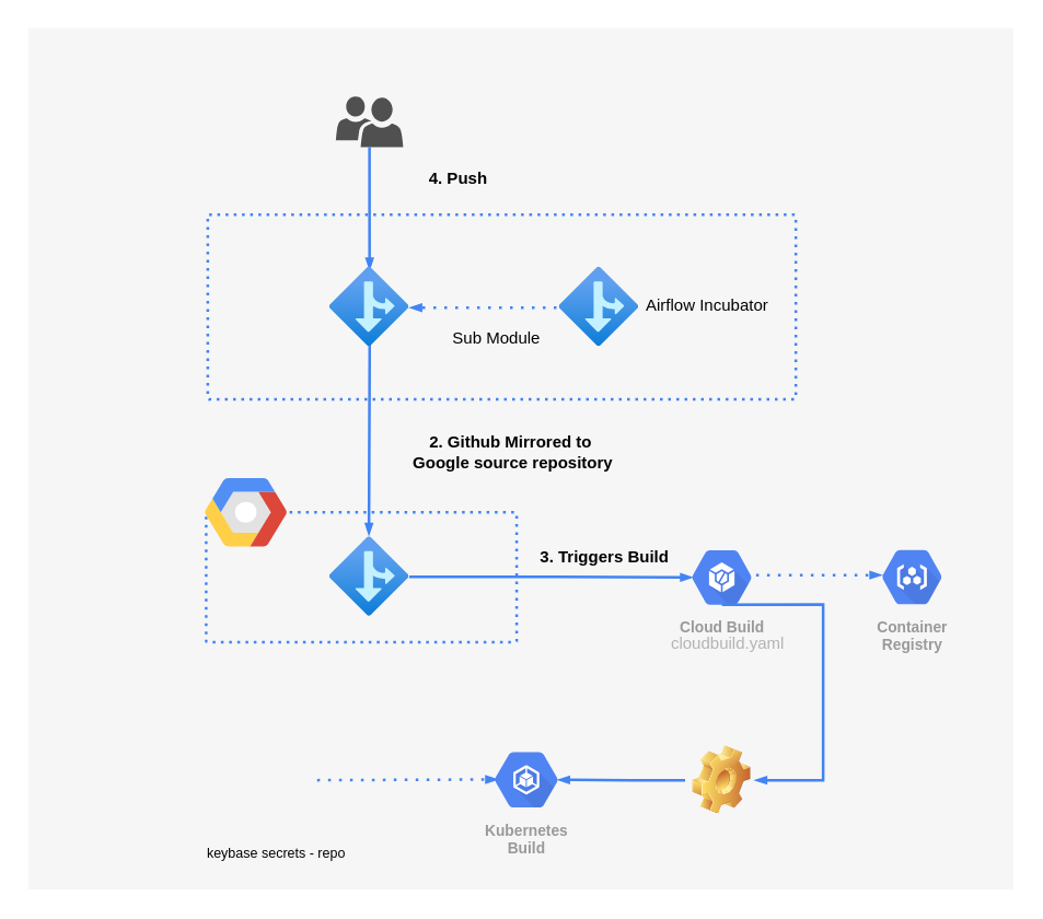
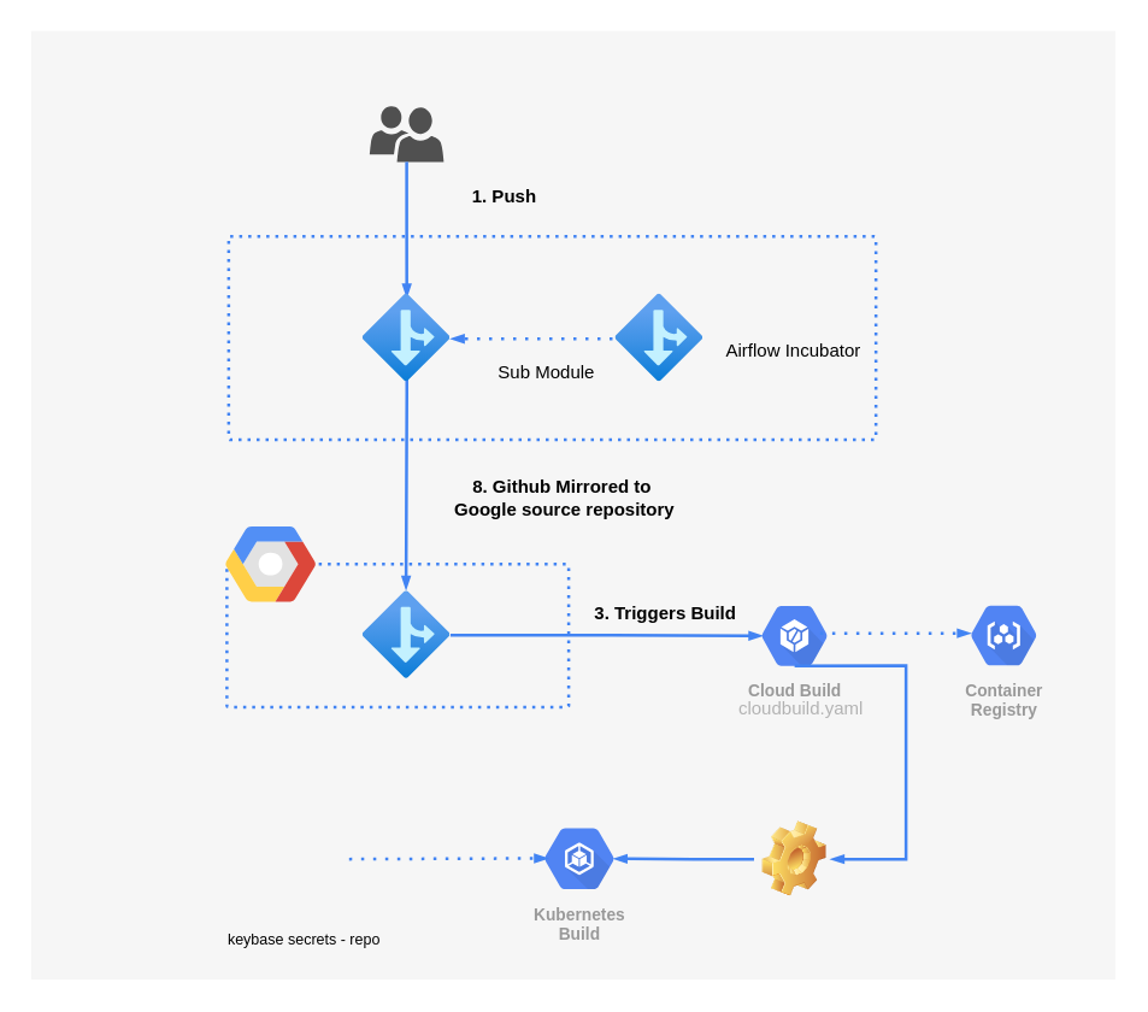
- <mxCell id="14" value="&lt;b&gt;4. Push&lt;/b&gt;" style="text;html=1;resizable=0;autosize=1;align=center;verticalAlign=middle;points=[];fillColor=none;strokeColor=none;rounded=0;" vertex="1" parent="2"><mxGeometry x="284.005" y="100" width="60" height="20" as="geometry" /></mxCell>
+ <mxCell id="14" value="&lt;b&gt;1. Push&lt;/b&gt;" style="text;html=1;resizable=0;autosize=1;align=center;verticalAlign=middle;points=[];fillColor=none;strokeColor=none;rounded=0;" vertex="1" parent="2"><mxGeometry x="284.005" y="100" width="60" height="20" as="geometry" /></mxCell>
- <mxCell id="8" value="Airflow Incubator" style="text;html=1;resizable=0;autosize=1;align=center;verticalAlign=middle;points=[];fillColor=none;strokeColor=none;rounded=0;" vertex="1" parent="2"><mxGeometry x="446.284" y="193" width="100" height="20" as="geometry" /></mxCell>
+ <mxCell id="8" value="Airflow Incubator" style="text;html=1;resizable=0;autosize=1;align=center;verticalAlign=middle;points=[];fillColor=none;strokeColor=none;rounded=0;" vertex="1" parent="2"><mxGeometry x="456.284" y="203" width="100" height="20" as="geometry" /></mxCell>
- <mxCell id="15" value="&lt;b&gt;2. Github Mirrored to&amp;nbsp;&lt;br&gt;Google source repository&lt;br&gt;&lt;/b&gt;" style="text;html=1;resizable=0;autosize=1;align=center;verticalAlign=middle;points=[];fillColor=none;strokeColor=none;rounded=0;" vertex="1" parent="2"><mxGeometry x="274.005" y="295" width="160" height="30" as="geometry" /></mxCell>
+ <mxCell id="15" value="&lt;b&gt;8. Github Mirrored to&amp;nbsp;&lt;br&gt;Google source repository&lt;br&gt;&lt;/b&gt;" style="text;html=1;resizable=0;autosize=1;align=center;verticalAlign=middle;points=[];fillColor=none;strokeColor=none;rounded=0;" vertex="1" parent="2"><mxGeometry x="274.005" y="295" width="160" height="30" as="geometry" /></mxCell>
